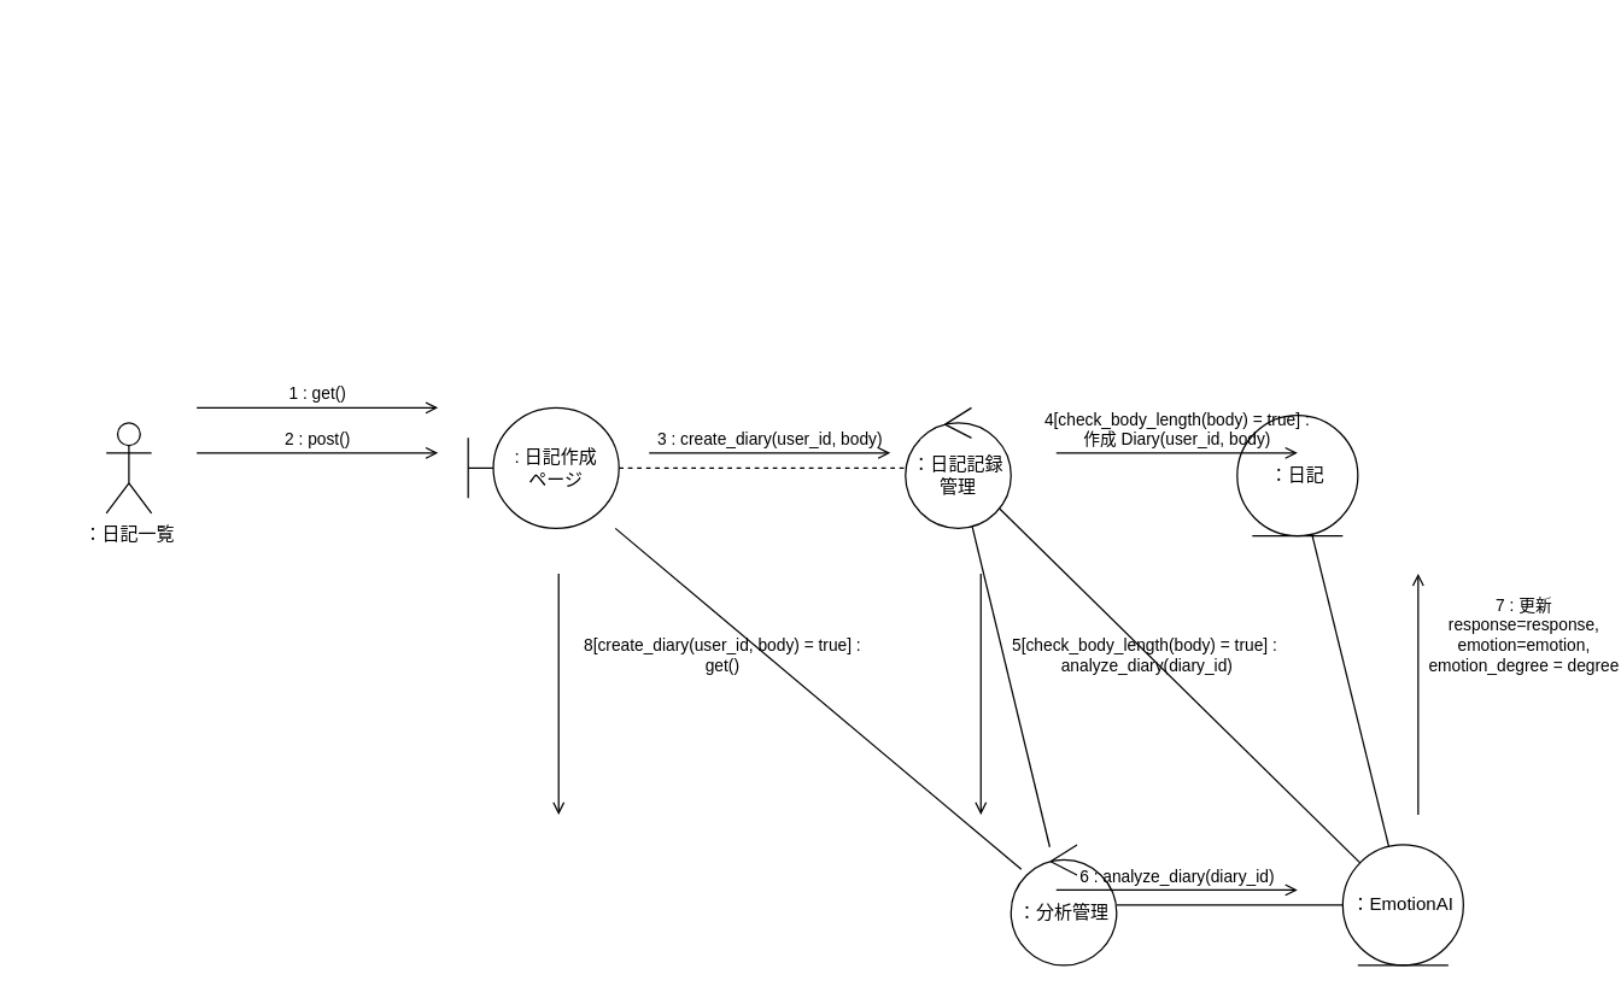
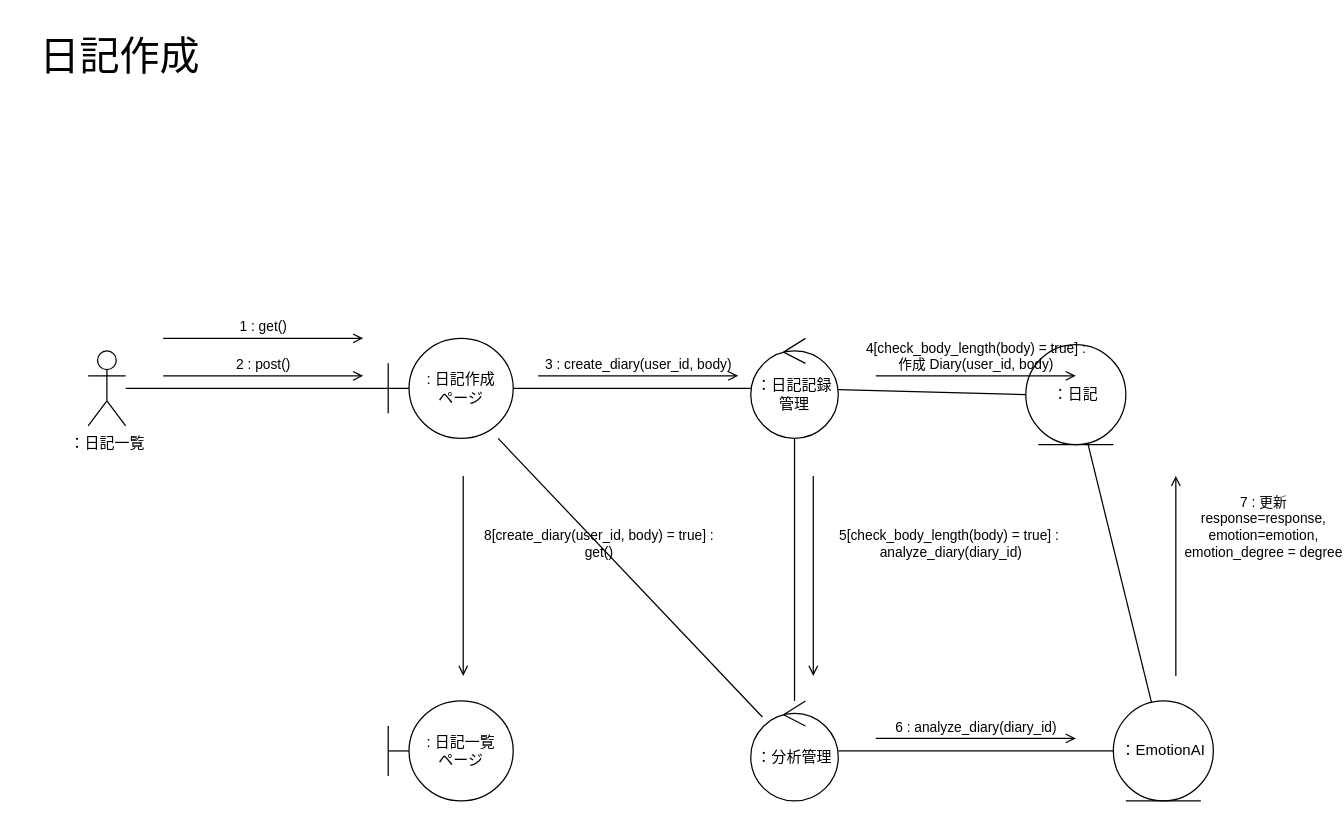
+ <mxCell id="17" value="日記作成" style="text;html=1;align=center;verticalAlign=middle;resizable=0;points=[];autosize=1;strokeColor=none;fillColor=none;fontSize=32;" parent="1" vertex="1"><mxGeometry x="20" y="20" width="150" height="50" as="geometry" /></mxCell>
+ <mxCell id="10" style="edgeStyle=none;html=1;endArrow=none;endFill=0;" parent="1" source="11" target="9" edge="1"><mxGeometry relative="1" as="geometry" /></mxCell>
- <mxCell id="7" style="edgeStyle=none;html=1;endArrow=none;endFill=0;dashed=1;" parent="1" source="9" target="5" edge="1"><mxGeometry relative="1" as="geometry" /></mxCell>
+ <mxCell id="7" style="edgeStyle=none;html=1;endArrow=none;endFill=0;" parent="1" source="9" target="5" edge="1"><mxGeometry relative="1" as="geometry" /></mxCell>
- <mxCell id="3" style="edgeStyle=none;html=1;endArrow=none;endFill=0;" parent="1" source="5" target="22" edge="1"><mxGeometry relative="1" as="geometry" /></mxCell>
+ <mxCell id="3" style="edgeStyle=none;html=1;entryX=0;entryY=0.5;entryDx=0;entryDy=0;endArrow=none;endFill=0;" parent="1" source="5" target="2" edge="1"><mxGeometry relative="1" as="geometry" /></mxCell>
+ <mxCell id="6" value=": 日記一覧&lt;br&gt;ページ" style="shape=umlBoundary;whiteSpace=wrap;html=1;" parent="1" vertex="1"><mxGeometry x="310" y="560" width="100" height="80" as="geometry" /></mxCell>
- <mxCell id="19" value="：分析管理" style="ellipse;shape=umlControl;whiteSpace=wrap;html=1;" vertex="1" parent="1"><mxGeometry x="670" y="560" width="70" height="80" as="geometry" /></mxCell>
+ <mxCell id="19" value="：分析管理" style="ellipse;shape=umlControl;whiteSpace=wrap;html=1;" vertex="1" parent="1"><mxGeometry x="600" y="560" width="70" height="80" as="geometry" /></mxCell>
